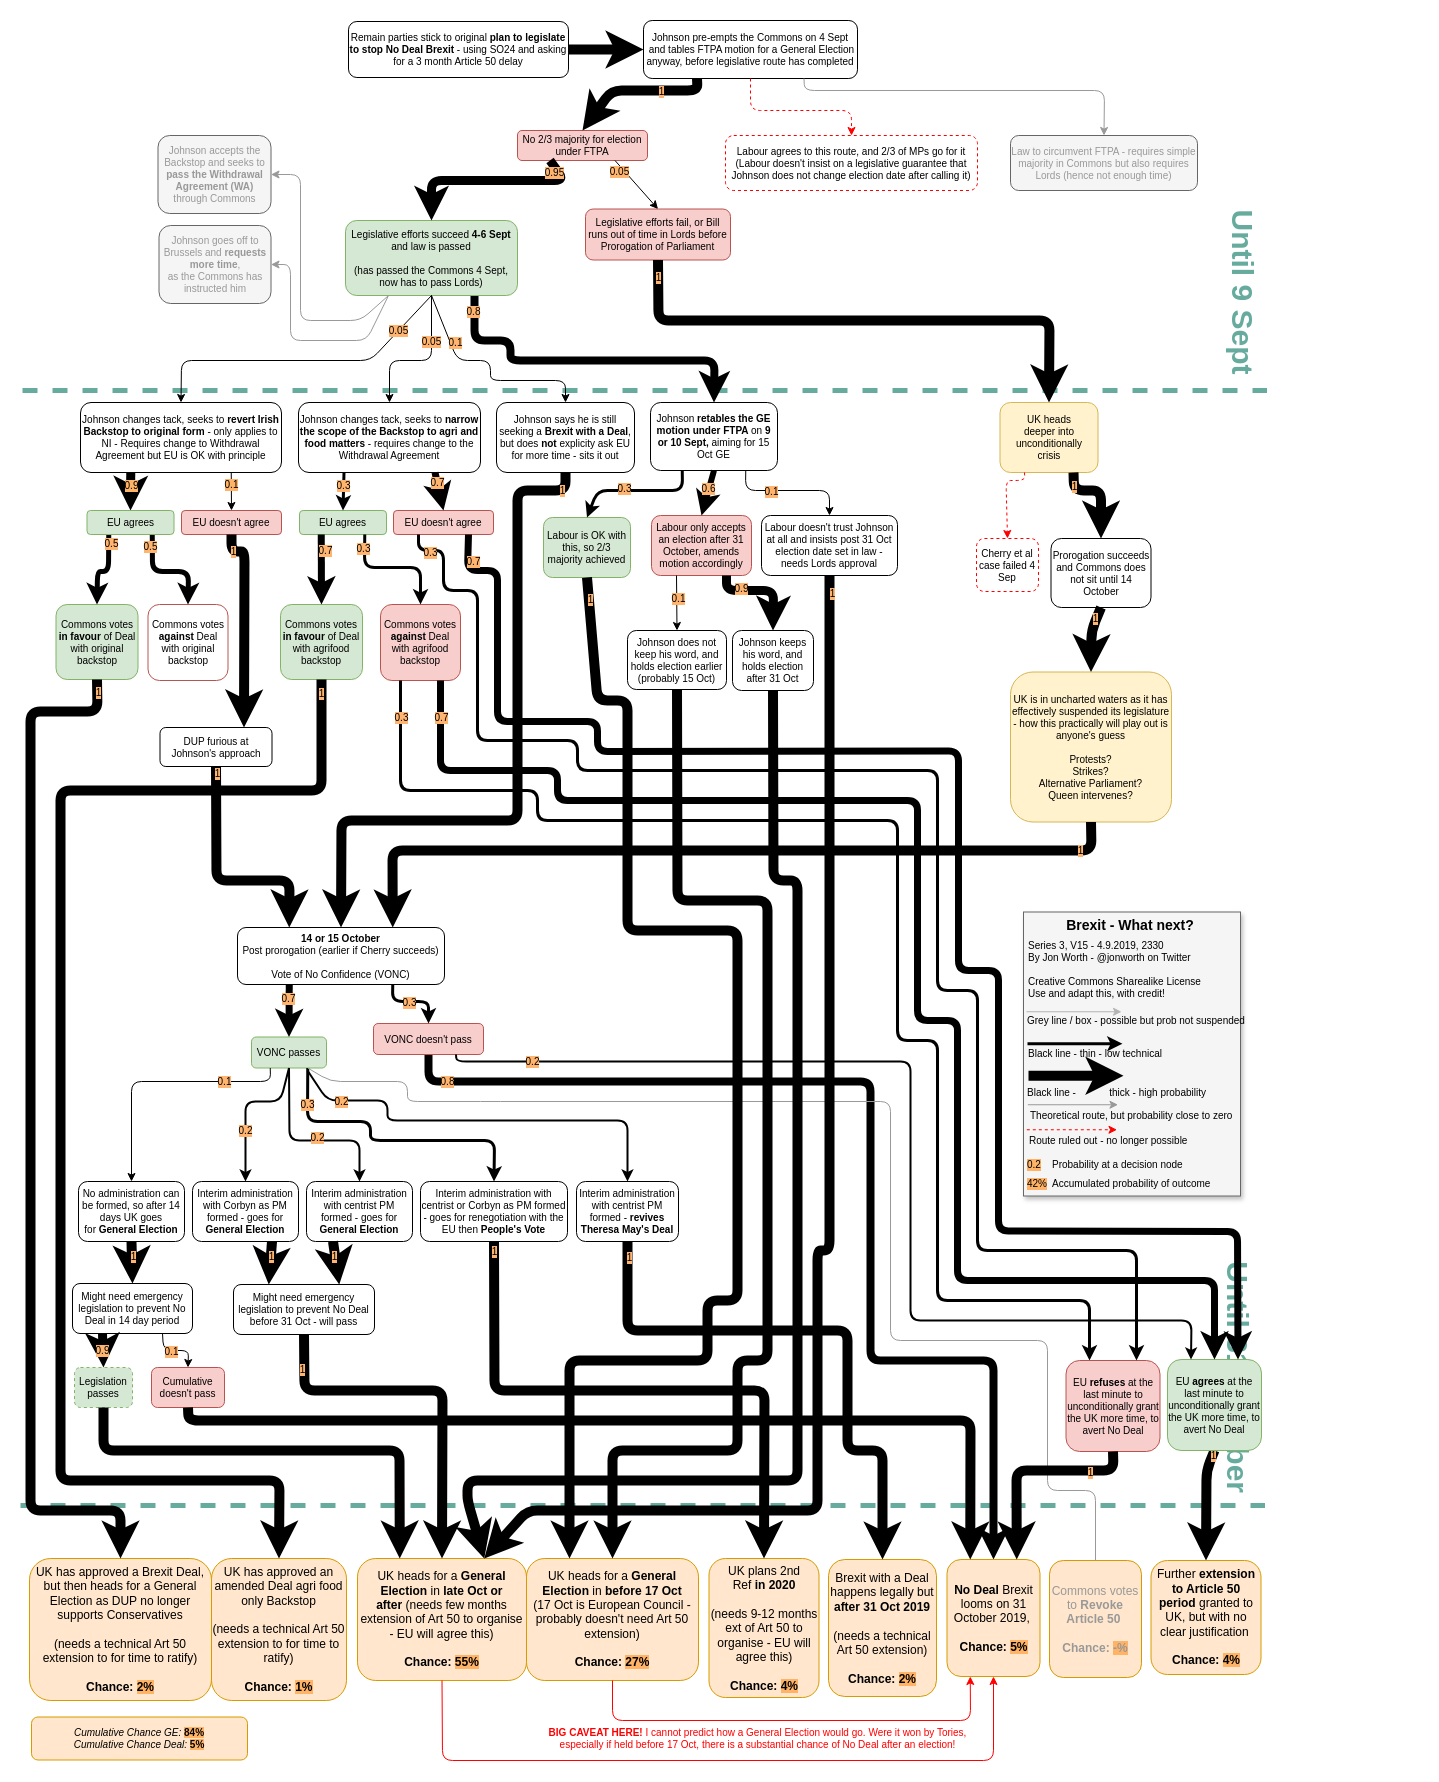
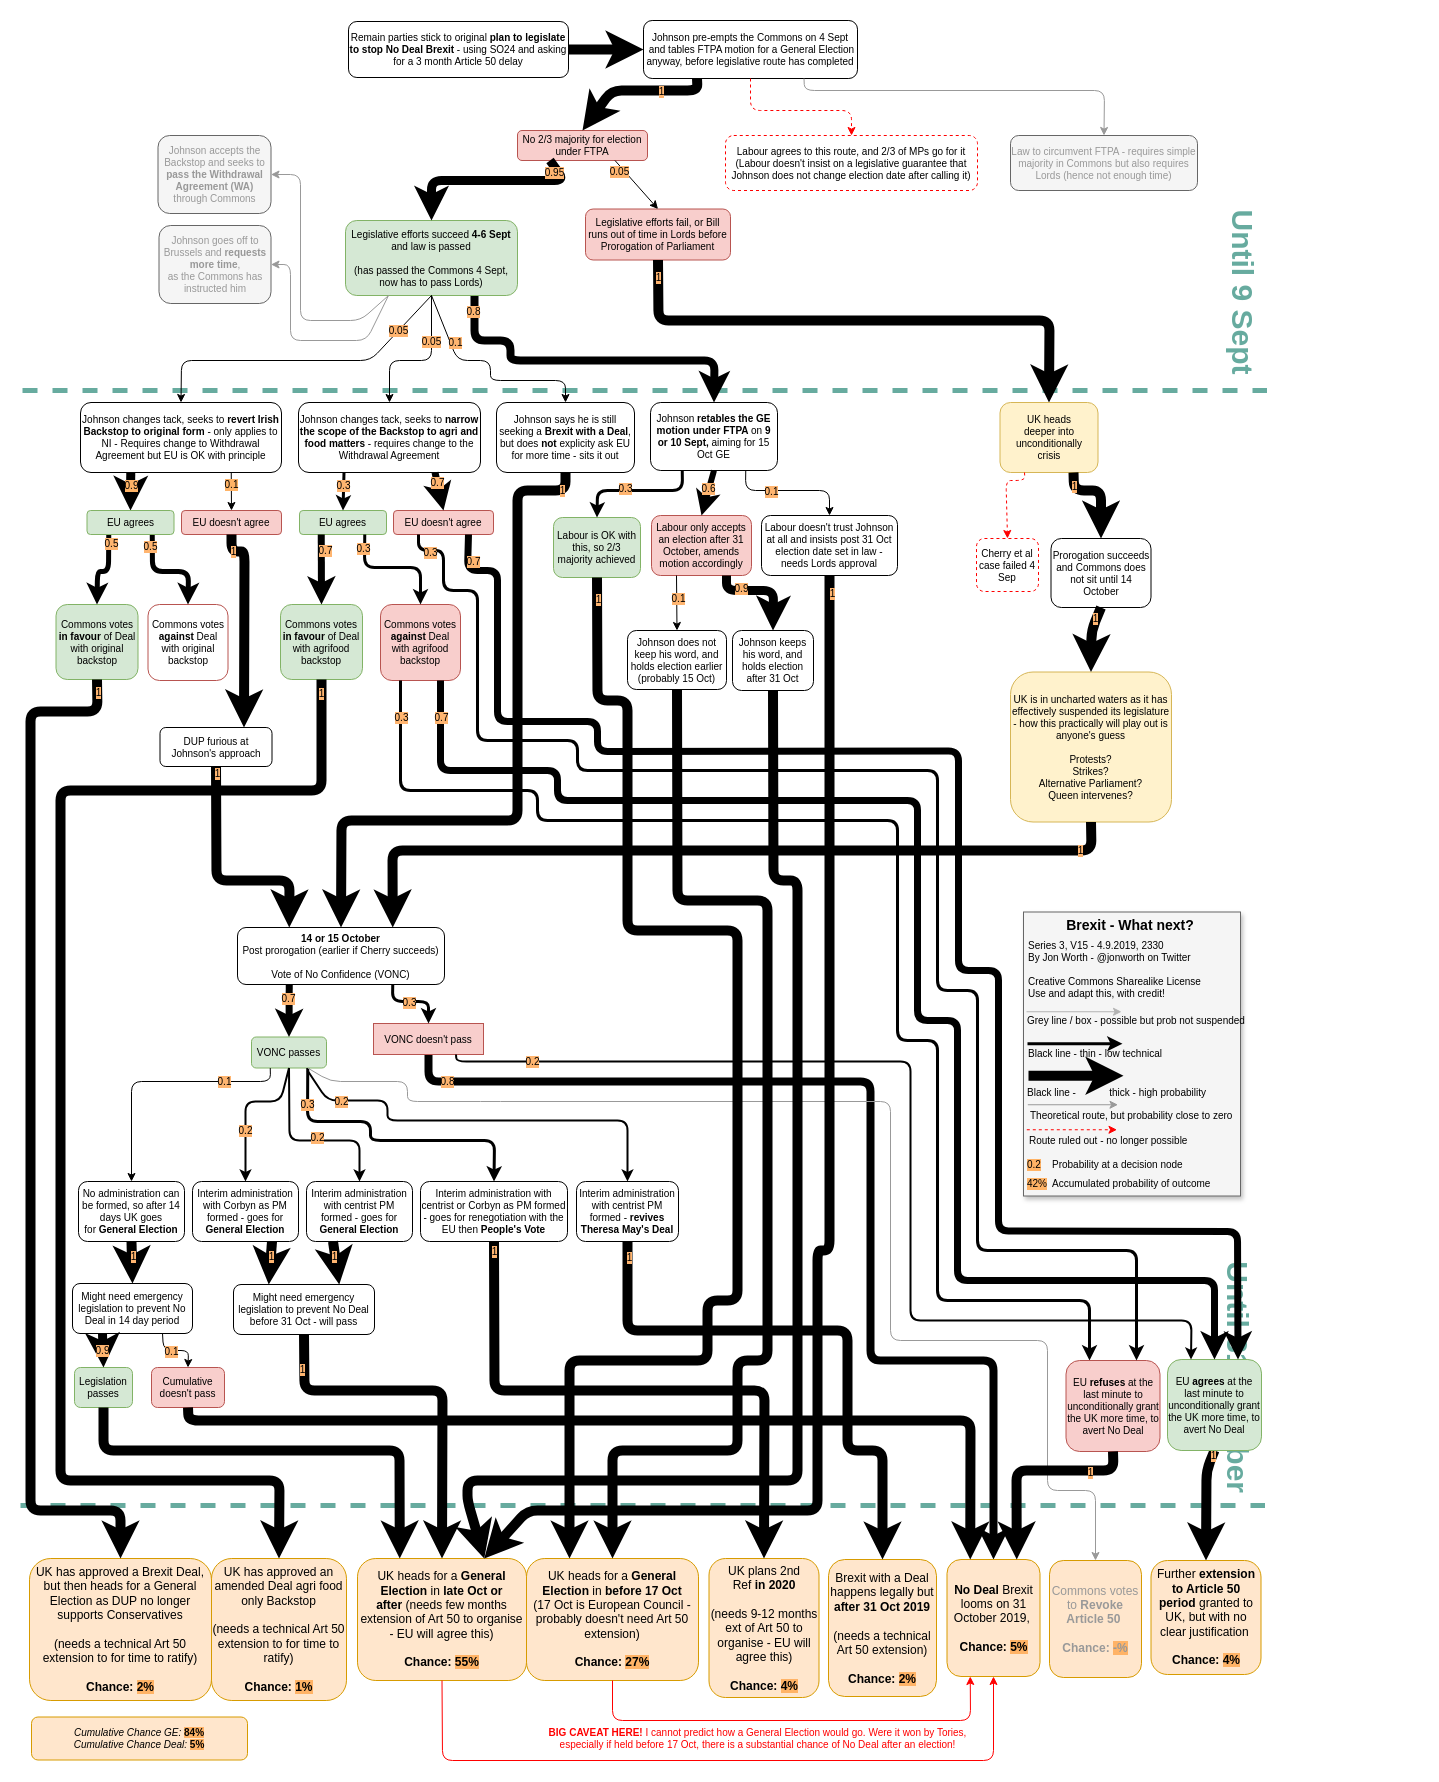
- <mxCell id="159" value="Labour is OK with this, so 2/3 majority achieved" style="rounded=1;whiteSpace=wrap;html=1;fillColor=#d5e8d4;strokeColor=#82b366;fontSize=10;" parent="1" vertex="1"><mxGeometry x="543" y="517" width="87" height="60" as="geometry" /></mxCell>
+ <mxCell id="159" value="Labour is OK with this, so 2/3 majority achieved" style="rounded=1;whiteSpace=wrap;html=1;fillColor=#d5e8d4;strokeColor=#82b366;fontSize=10;" parent="1" vertex="1"><mxGeometry x="553" y="517" width="87" height="60" as="geometry" /></mxCell>
- <mxCell id="44" value="VONC doesn't pass" style="rounded=1;whiteSpace=wrap;html=1;fillColor=#f8cecc;strokeColor=#b85450;fontSize=10;" parent="1" vertex="1"><mxGeometry x="373" y="1023" width="110" height="31" as="geometry" /></mxCell>
+ <mxCell id="44" value="VONC doesn't pass" style="whiteSpace=wrap;html=1;fillColor=#f8cecc;strokeColor=#b85450;fontSize=10;rounded=0;" parent="1" vertex="1"><mxGeometry x="373" y="1023" width="110" height="31" as="geometry" /></mxCell>
- <mxCell id="75" value="Legislation passes" style="rounded=1;whiteSpace=wrap;html=1;fillColor=#d5e8d4;strokeColor=#82b366;fontSize=10;dashed=1;" parent="1" vertex="1"><mxGeometry x="74" y="1367" width="58" height="40" as="geometry" /></mxCell>
+ <mxCell id="75" value="Legislation passes" style="rounded=1;whiteSpace=wrap;html=1;fillColor=#d5e8d4;strokeColor=#82b366;fontSize=10;" parent="1" vertex="1"><mxGeometry x="74" y="1367" width="58" height="40" as="geometry" /></mxCell>
- <mxCell id="105" value="" style="endArrow=none;html=1;strokeWidth=1;fontSize=10;entryX=0.5;entryY=0;entryDx=0;entryDy=0;exitX=0.75;exitY=1;exitDx=0;exitDy=0;strokeColor=#999999;" parent="1" source="43" target="51" edge="1"><mxGeometry width="50" height="50" relative="1" as="geometry"><mxPoint x="790" y="1471" as="sourcePoint" /><mxPoint x="840" y="1421" as="targetPoint" /><Array as="points"><mxPoint x="330" y="1081" /><mxPoint x="407" y="1081" /><mxPoint x="407" y="1101" /><mxPoint x="490" y="1101" /><mxPoint x="890" y="1101" /><mxPoint x="890" y="1340" /><mxPoint x="1047" y="1340" /><mxPoint x="1047" y="1490" /><mxPoint x="1095" y="1490" /></Array></mxGeometry></mxCell>
+ <mxCell id="105" value="" style="endArrow=classic;html=1;strokeWidth=1;fontSize=10;entryX=0.5;entryY=0;entryDx=0;entryDy=0;exitX=0.75;exitY=1;exitDx=0;exitDy=0;strokeColor=#999999;" parent="1" source="43" target="51" edge="1"><mxGeometry width="50" height="50" relative="1" as="geometry"><mxPoint x="790" y="1471" as="sourcePoint" /><mxPoint x="840" y="1421" as="targetPoint" /><Array as="points"><mxPoint x="330" y="1081" /><mxPoint x="407" y="1081" /><mxPoint x="407" y="1101" /><mxPoint x="490" y="1101" /><mxPoint x="890" y="1101" /><mxPoint x="890" y="1340" /><mxPoint x="1047" y="1340" /><mxPoint x="1047" y="1490" /><mxPoint x="1095" y="1490" /></Array></mxGeometry></mxCell>
